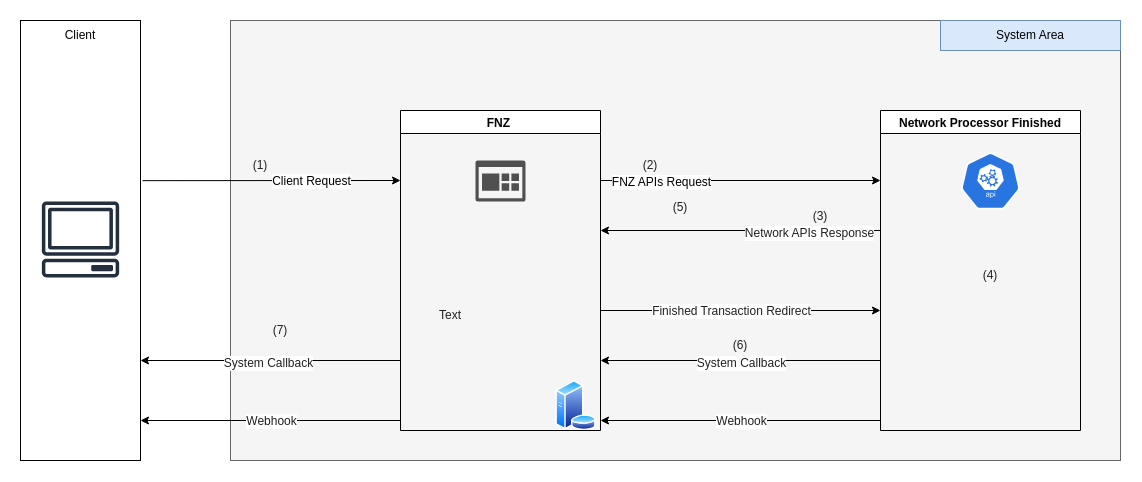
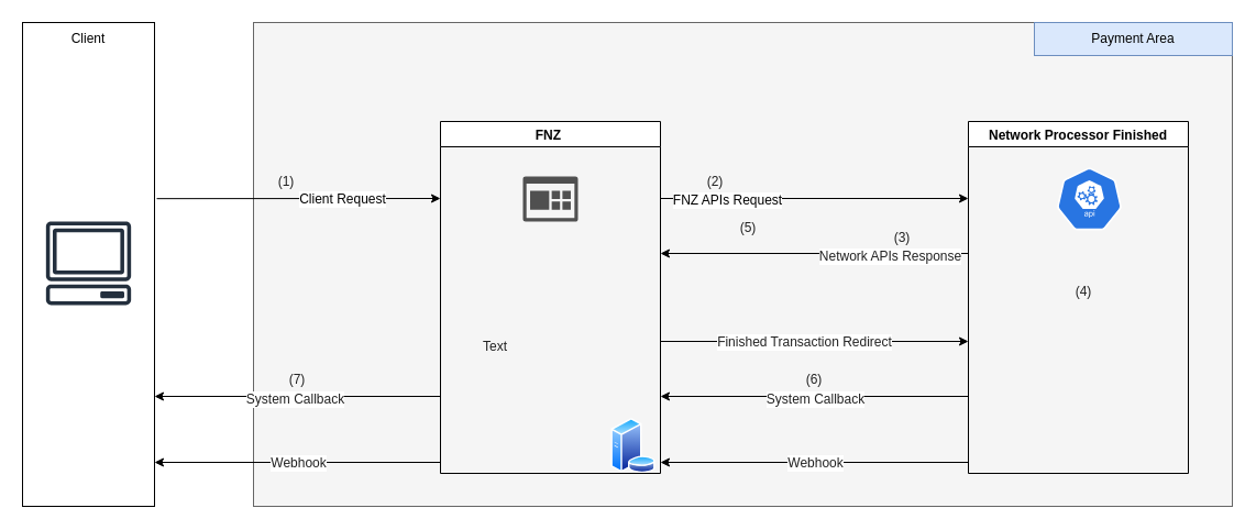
- <mxCell id="3" value="System Area" style="text;html=1;fillColor=#dae8fc;align=center;verticalAlign=middle;whiteSpace=wrap;rounded=0;strokeColor=#6c8ebf;" vertex="1" parent="1"><mxGeometry x="940" y="20" width="180" height="30" as="geometry" /></mxCell>
+ <mxCell id="3" value="Payment Area" style="text;html=1;fillColor=#dae8fc;align=center;verticalAlign=middle;whiteSpace=wrap;rounded=0;strokeColor=#6c8ebf;" vertex="1" parent="1"><mxGeometry x="940" y="20" width="180" height="30" as="geometry" /></mxCell>
- <mxCell id="32" value="(4)" style="text;html=1;strokeColor=none;fillColor=none;align=center;verticalAlign=middle;whiteSpace=wrap;rounded=0;fontSize=12;fontColor=#212121;" vertex="1" parent="1"><mxGeometry x="960" y="260" width="60" height="30" as="geometry" /></mxCell>
+ <mxCell id="32" value="(4)" style="text;html=1;strokeColor=none;fillColor=none;align=center;verticalAlign=middle;whiteSpace=wrap;rounded=0;fontSize=12;fontColor=#212121;" vertex="1" parent="1"><mxGeometry x="955" y="250" width="60" height="30" as="geometry" /></mxCell>
- <mxCell id="35" value="(7)" style="text;html=1;strokeColor=none;fillColor=none;align=center;verticalAlign=middle;whiteSpace=wrap;rounded=0;fontSize=12;fontColor=#212121;" vertex="1" parent="1"><mxGeometry x="250" y="315" width="60" height="30" as="geometry" /></mxCell>
+ <mxCell id="35" value="(7)" style="text;html=1;strokeColor=none;fillColor=none;align=center;verticalAlign=middle;whiteSpace=wrap;rounded=0;fontSize=12;fontColor=#212121;" vertex="1" parent="1"><mxGeometry x="240" y="330" width="60" height="30" as="geometry" /></mxCell>
